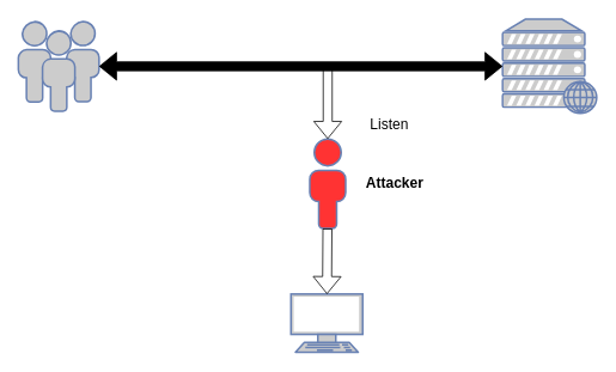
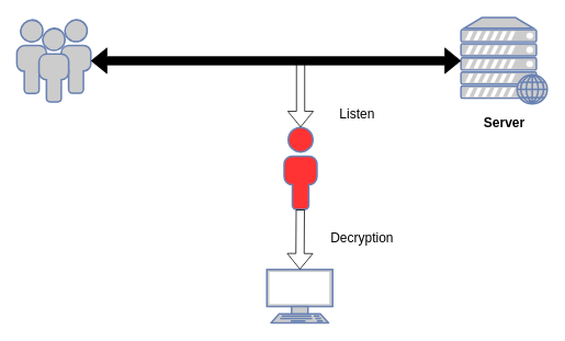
+ <mxCell id="12" value="&lt;font style=&quot;font-size: 16px;&quot;&gt;Server&lt;/font&gt;" style="text;html=1;strokeColor=none;fillColor=none;align=center;verticalAlign=middle;whiteSpace=wrap;rounded=0;fontStyle=1" parent="1" vertex="1"><mxGeometry x="582.5" y="133" width="60" height="30" as="geometry" /></mxCell>
- <mxCell id="11" value="&lt;font style=&quot;font-size: 16px;&quot;&gt;Attacker&lt;/font&gt;" style="text;html=1;strokeColor=none;fillColor=none;align=center;verticalAlign=middle;whiteSpace=wrap;rounded=0;fontStyle=1" parent="1" vertex="1"><mxGeometry x="410" y="188" width="60" height="30" as="geometry" /></mxCell>
+ <mxCell id="10" value="&lt;font style=&quot;font-size: 16px;&quot;&gt;Decryption&lt;/font&gt;" style="text;html=1;strokeColor=none;fillColor=none;align=center;verticalAlign=middle;whiteSpace=wrap;rounded=0;" parent="1" vertex="1"><mxGeometry x="410" y="273" width="60" height="30" as="geometry" /></mxCell>
